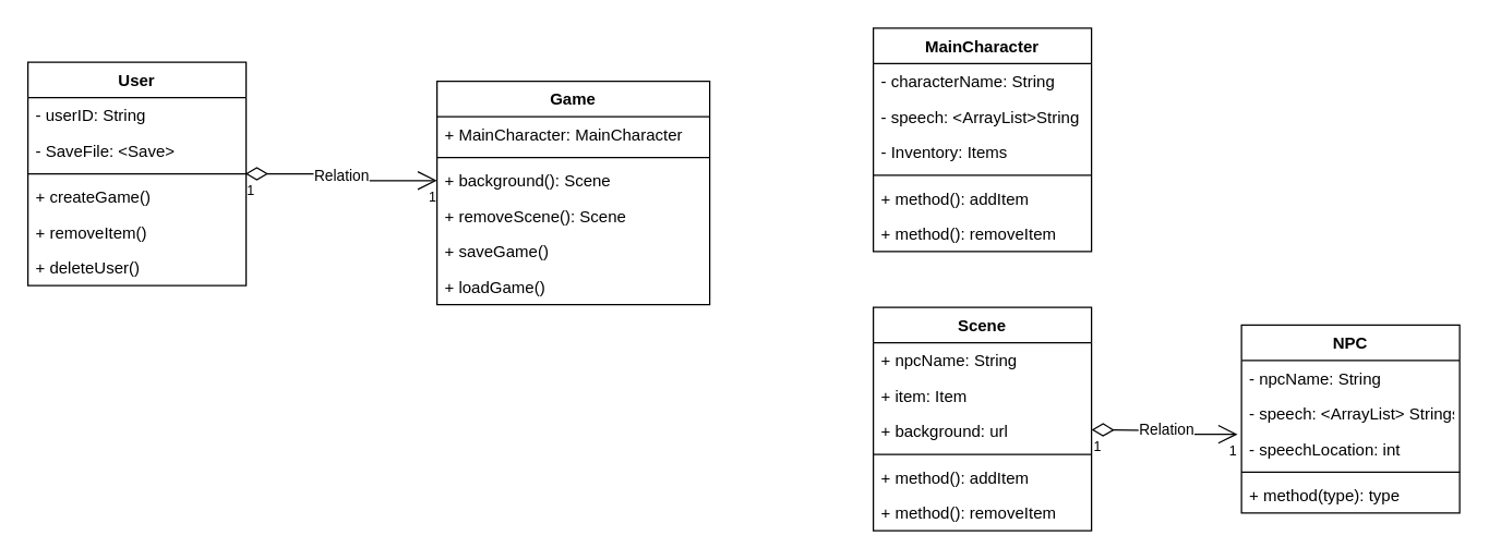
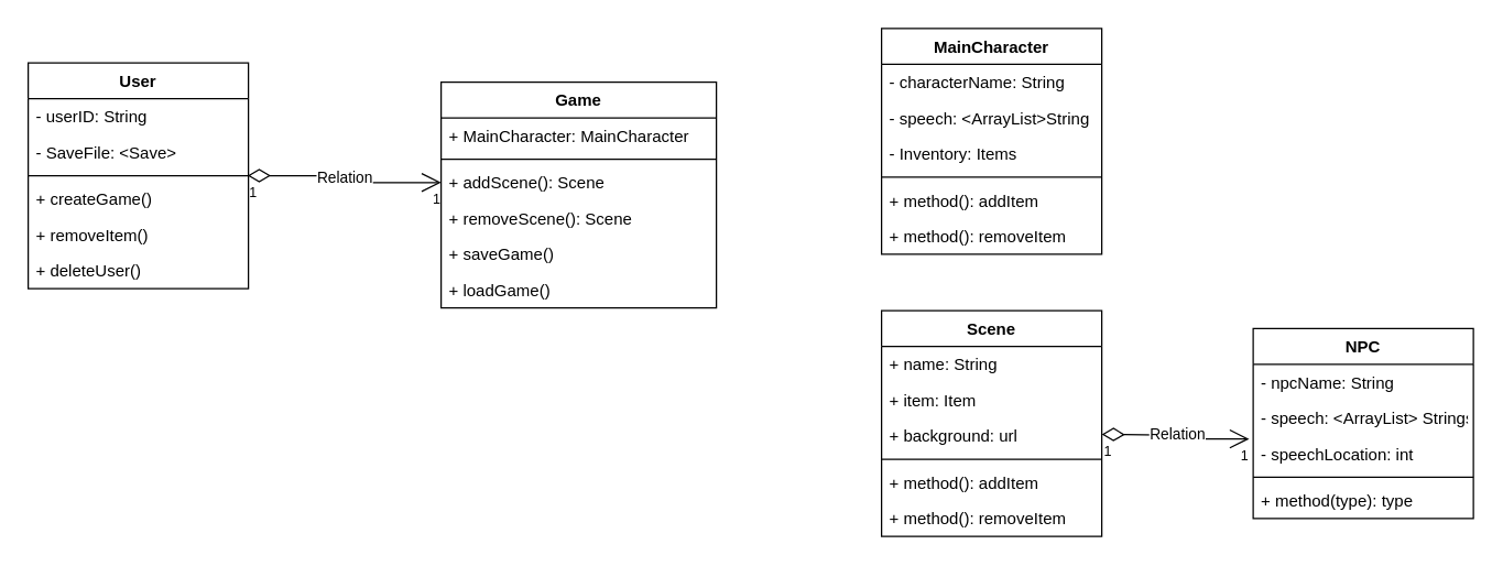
- <mxCell id="25" value="+ background(): Scene" style="text;strokeColor=none;fillColor=none;align=left;verticalAlign=top;spacingLeft=4;spacingRight=4;overflow=hidden;rotatable=0;points=[[0,0.5],[1,0.5]];portConstraint=eastwest;" parent="22" vertex="1"><mxGeometry y="60" width="200" height="26" as="geometry" /></mxCell>
+ <mxCell id="25" value="+ addScene(): Scene" style="text;strokeColor=none;fillColor=none;align=left;verticalAlign=top;spacingLeft=4;spacingRight=4;overflow=hidden;rotatable=0;points=[[0,0.5],[1,0.5]];portConstraint=eastwest;" parent="22" vertex="1"><mxGeometry y="60" width="200" height="26" as="geometry" /></mxCell>
- <mxCell id="16" value="+ npcName: String" style="text;strokeColor=none;fillColor=none;align=left;verticalAlign=top;spacingLeft=4;spacingRight=4;overflow=hidden;rotatable=0;points=[[0,0.5],[1,0.5]];portConstraint=eastwest;" parent="15" vertex="1"><mxGeometry y="26" width="160" height="26" as="geometry" /></mxCell>
+ <mxCell id="16" value="+ name: String" style="text;strokeColor=none;fillColor=none;align=left;verticalAlign=top;spacingLeft=4;spacingRight=4;overflow=hidden;rotatable=0;points=[[0,0.5],[1,0.5]];portConstraint=eastwest;" parent="15" vertex="1"><mxGeometry y="26" width="160" height="26" as="geometry" /></mxCell>
